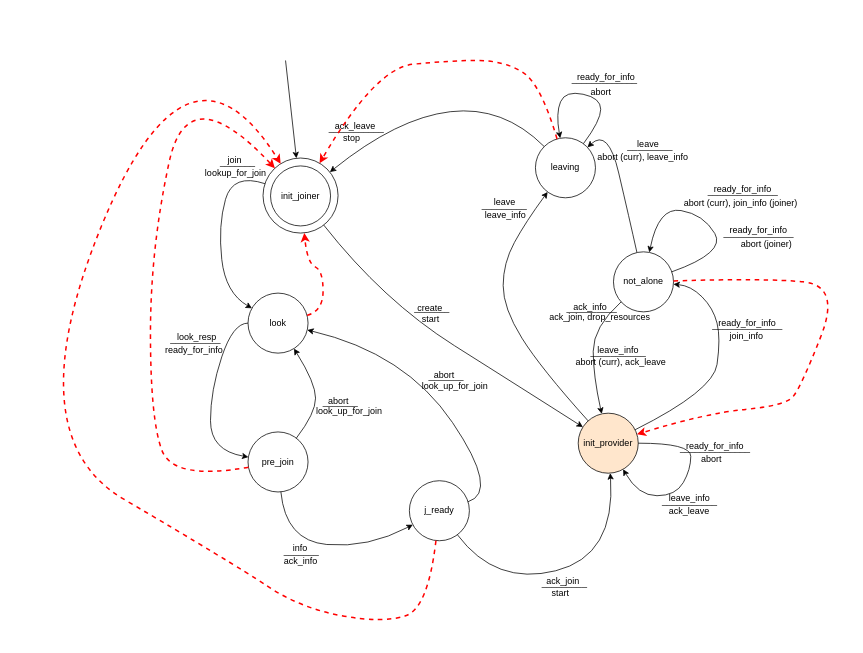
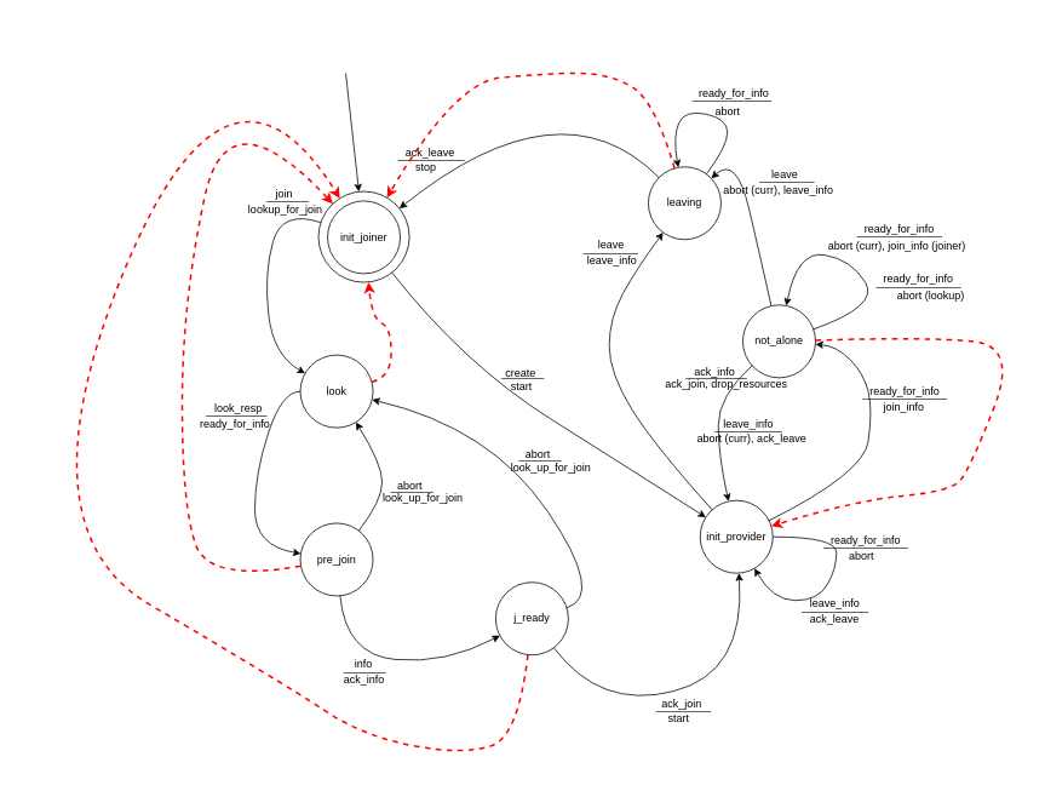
- <mxCell id="55" value="abort (joiner)" style="text;html=1;resizable=0;points=[];autosize=1;align=left;verticalAlign=top;spacingTop=-4;" parent="1" vertex="1"><mxGeometry x="985" y="314.5" width="80" height="20" as="geometry" /></mxCell>
+ <mxCell id="55" value="abort (lookup)" style="text;html=1;resizable=0;points=[];autosize=1;align=left;verticalAlign=top;spacingTop=-4;" parent="1" vertex="1"><mxGeometry x="985" y="314.5" width="80" height="20" as="geometry" /></mxCell>
- <mxCell id="6" value="init_provider" style="ellipse;whiteSpace=wrap;html=1;aspect=fixed;fillColor=#ffe6cc;" parent="1" vertex="1"><mxGeometry x="770" y="550" width="80" height="80" as="geometry" /></mxCell>
+ <mxCell id="6" value="init_provider" style="ellipse;whiteSpace=wrap;html=1;aspect=fixed;" parent="1" vertex="1"><mxGeometry x="770" y="550" width="80" height="80" as="geometry" /></mxCell>
